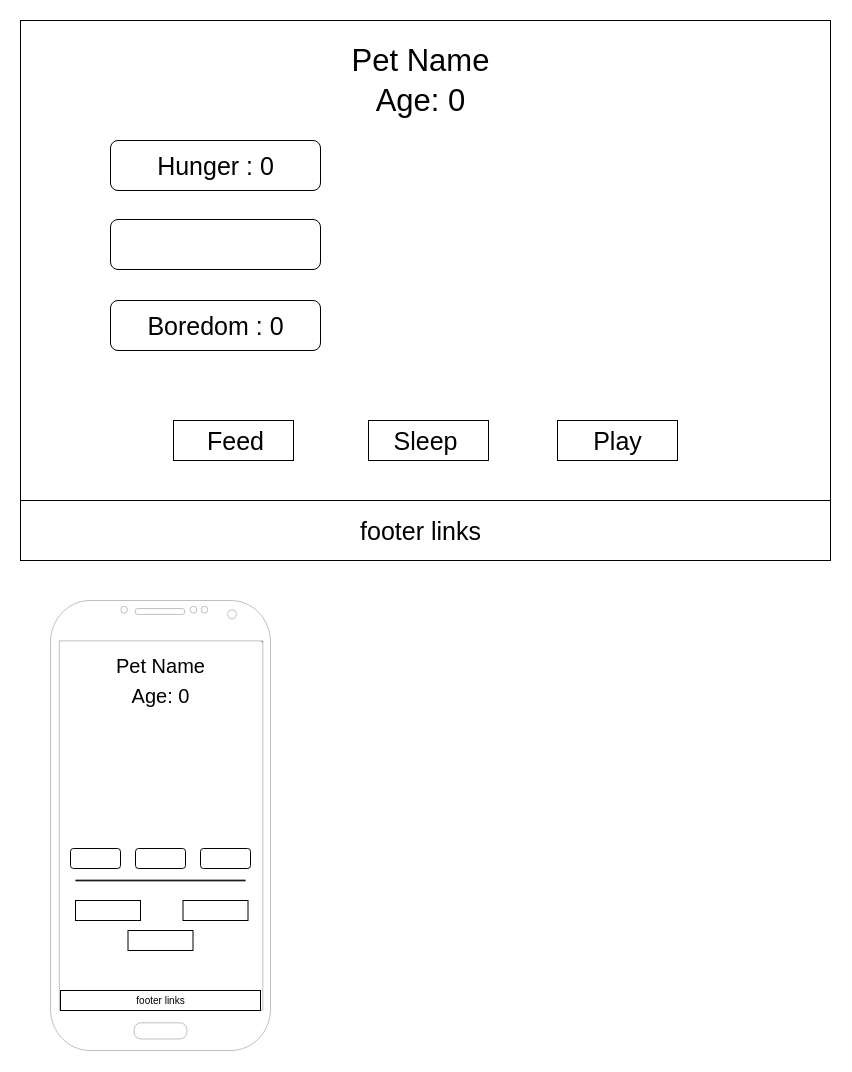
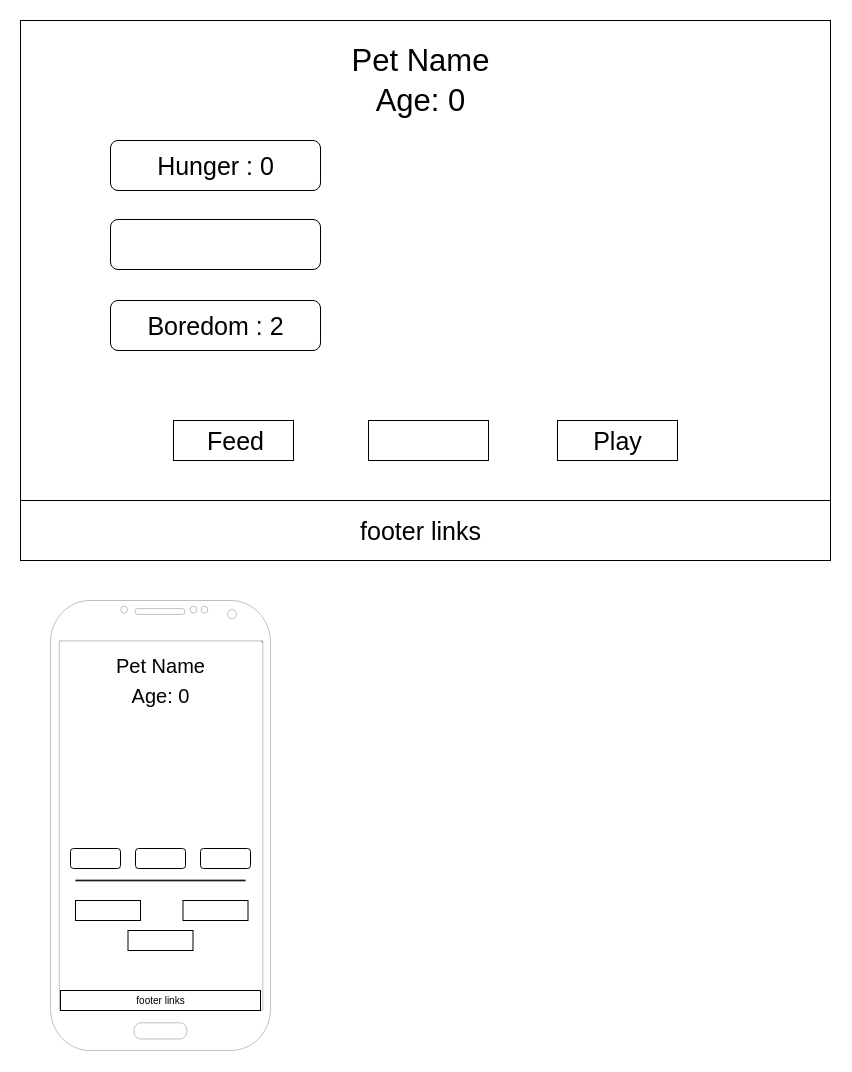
- <mxCell id="13" value="Boredom : 0" style="text;html=1;resizable=0;autosize=1;align=center;verticalAlign=middle;points=[];fillColor=none;strokeColor=none;rounded=0;fontSize=25;" vertex="1" parent="1"><mxGeometry x="140" y="305" width="150" height="40" as="geometry" /></mxCell>
+ <mxCell id="13" value="Boredom : 2" style="text;html=1;resizable=0;autosize=1;align=center;verticalAlign=middle;points=[];fillColor=none;strokeColor=none;rounded=0;fontSize=25;" vertex="1" parent="1"><mxGeometry x="140" y="305" width="150" height="40" as="geometry" /></mxCell>
- <mxCell id="30" value="Sleep" style="text;html=1;resizable=0;autosize=1;align=center;verticalAlign=middle;points=[];fillColor=none;strokeColor=none;rounded=0;fontSize=25;" vertex="1" parent="1"><mxGeometry x="385" y="420" width="80" height="40" as="geometry" /></mxCell>
